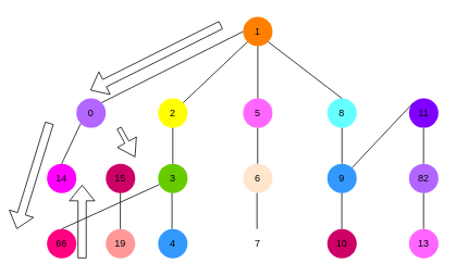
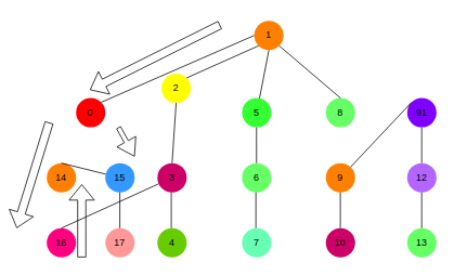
- <mxCell id="2" value="1" style="ellipse;whiteSpace=wrap;html=1;aspect=fixed;fillColor=#FF8000;strokeColor=none;" vertex="1" parent="1"><mxGeometry x="297" y="20" width="36" height="36" as="geometry" /></mxCell>
+ <mxCell id="2" value="1" style="ellipse;whiteSpace=wrap;html=1;aspect=fixed;fillColor=#FF8000;strokeColor=none;" vertex="1" parent="1"><mxGeometry x="312" y="25" width="36" height="36" as="geometry" /></mxCell>
- <mxCell id="7" value="0" style="ellipse;whiteSpace=wrap;html=1;aspect=fixed;fillColor=#b266ff;strokeColor=none;" vertex="1" parent="1"><mxGeometry x="93" y="120" width="36" height="36" as="geometry" /></mxCell>
+ <mxCell id="7" value="0" style="ellipse;whiteSpace=wrap;html=1;aspect=fixed;fillColor=#FF0000;strokeColor=none;" vertex="1" parent="1"><mxGeometry x="93" y="120" width="36" height="36" as="geometry" /></mxCell>
- <mxCell id="8" value="2" style="ellipse;whiteSpace=wrap;html=1;aspect=fixed;fillColor=#FFFF00;strokeColor=none;" vertex="1" parent="1"><mxGeometry x="193" y="120" width="36" height="36" as="geometry" /></mxCell>
+ <mxCell id="8" value="2" style="ellipse;whiteSpace=wrap;html=1;aspect=fixed;fillColor=#FFFF00;strokeColor=none;" vertex="1" parent="1"><mxGeometry x="198" y="90" width="36" height="36" as="geometry" /></mxCell>
- <mxCell id="3" value="5" style="ellipse;whiteSpace=wrap;html=1;aspect=fixed;fillColor=#ff66ff;strokeColor=none;" vertex="1" parent="1"><mxGeometry x="297" y="120" width="36" height="36" as="geometry" /></mxCell>
+ <mxCell id="3" value="5" style="ellipse;whiteSpace=wrap;html=1;aspect=fixed;fillColor=#33FF33;strokeColor=none;" vertex="1" parent="1"><mxGeometry x="297" y="120" width="36" height="36" as="geometry" /></mxCell>
- <mxCell id="4" value="8" style="ellipse;whiteSpace=wrap;html=1;aspect=fixed;fillColor=#66FFFF;strokeColor=none;" vertex="1" parent="1"><mxGeometry x="400" y="120" width="36" height="36" as="geometry" /></mxCell>
+ <mxCell id="4" value="8" style="ellipse;whiteSpace=wrap;html=1;aspect=fixed;fillColor=#66ff66;strokeColor=none;" vertex="1" parent="1"><mxGeometry x="400" y="120" width="36" height="36" as="geometry" /></mxCell>
- <mxCell id="5" value="11" style="ellipse;whiteSpace=wrap;html=1;aspect=fixed;fillColor=#7F00FF;strokeColor=none;" vertex="1" parent="1"><mxGeometry x="500" y="120" width="36" height="36" as="geometry" /></mxCell>
+ <mxCell id="5" value="91" style="ellipse;whiteSpace=wrap;html=1;aspect=fixed;fillColor=#7F00FF;strokeColor=none;" vertex="1" parent="1"><mxGeometry x="500" y="120" width="36" height="36" as="geometry" /></mxCell>
- <mxCell id="25" value="" style="endArrow=none;html=1;strokeColor=#000000;strokeWidth=1;entryX=0;entryY=1;entryDx=0;entryDy=0;exitX=0.5;exitY=0;exitDx=0;exitDy=0;" edge="1" parent="1" source="12" target="7"><mxGeometry width="50" height="50" relative="1" as="geometry"><mxPoint x="70" y="200" as="sourcePoint" /><mxPoint x="120" y="150" as="targetPoint" /></mxGeometry></mxCell>
+ <mxCell id="25" value="" style="endArrow=none;html=1;strokeColor=#000000;strokeWidth=1;exitX=0.5;exitY=0;exitDx=0;exitDy=0;" edge="1" parent="1" source="12" target="13"><mxGeometry width="50" height="50" relative="1" as="geometry"><mxPoint x="70" y="200" as="sourcePoint" /><mxPoint x="120" y="150" as="targetPoint" /></mxGeometry></mxCell>
- <mxCell id="29" value="" style="endArrow=none;html=1;strokeColor=#000000;strokeWidth=1;entryX=0.5;entryY=1;entryDx=0;entryDy=0;exitX=0.5;exitY=0;exitDx=0;exitDy=0;" edge="1" parent="1" source="10" target="4"><mxGeometry width="50" height="50" relative="1" as="geometry"><mxPoint x="314.8" y="200" as="sourcePoint" /><mxPoint x="314.8" y="156" as="targetPoint" /></mxGeometry></mxCell>
- <mxCell id="12" value="14" style="ellipse;whiteSpace=wrap;html=1;aspect=fixed;fillColor=#FF00FF;strokeColor=none;" vertex="1" parent="1"><mxGeometry x="57" y="200" width="36" height="36" as="geometry" /></mxCell>
+ <mxCell id="12" value="14" style="ellipse;whiteSpace=wrap;html=1;aspect=fixed;fillColor=#ff8000;strokeColor=none;" vertex="1" parent="1"><mxGeometry x="57" y="200" width="36" height="36" as="geometry" /></mxCell>
- <mxCell id="13" value="15" style="ellipse;whiteSpace=wrap;html=1;aspect=fixed;fillColor=#CC0066;strokeColor=none;" vertex="1" parent="1"><mxGeometry x="129" y="200" width="36" height="36" as="geometry" /></mxCell>
+ <mxCell id="13" value="15" style="ellipse;whiteSpace=wrap;html=1;aspect=fixed;fillColor=#3399ff;strokeColor=none;" vertex="1" parent="1"><mxGeometry x="129" y="200" width="36" height="36" as="geometry" /></mxCell>
- <mxCell id="9" value="3" style="ellipse;whiteSpace=wrap;html=1;aspect=fixed;fillColor=#66CC00;strokeColor=none;" vertex="1" parent="1"><mxGeometry x="193" y="200" width="36" height="36" as="geometry" /></mxCell>
+ <mxCell id="9" value="3" style="ellipse;whiteSpace=wrap;html=1;aspect=fixed;fillColor=#cc0066;strokeColor=none;" vertex="1" parent="1"><mxGeometry x="193" y="200" width="36" height="36" as="geometry" /></mxCell>
- <mxCell id="6" value="6" style="ellipse;whiteSpace=wrap;html=1;aspect=fixed;fillColor=#ffe6cc;strokeColor=none;" vertex="1" parent="1"><mxGeometry x="297" y="200" width="36" height="36" as="geometry" /></mxCell>
+ <mxCell id="6" value="6" style="ellipse;whiteSpace=wrap;html=1;aspect=fixed;fillColor=#66FF66;strokeColor=none;" vertex="1" parent="1"><mxGeometry x="297" y="200" width="36" height="36" as="geometry" /></mxCell>
- <mxCell id="10" value="9" style="ellipse;whiteSpace=wrap;html=1;aspect=fixed;fillColor=#3399FF;strokeColor=none;" vertex="1" parent="1"><mxGeometry x="400" y="200" width="36" height="36" as="geometry" /></mxCell>
+ <mxCell id="10" value="9" style="ellipse;whiteSpace=wrap;html=1;aspect=fixed;fillColor=#ff8000;strokeColor=none;" vertex="1" parent="1"><mxGeometry x="400" y="200" width="36" height="36" as="geometry" /></mxCell>
- <mxCell id="11" value="82" style="ellipse;whiteSpace=wrap;html=1;aspect=fixed;fillColor=#B266FF;strokeColor=none;" vertex="1" parent="1"><mxGeometry x="500" y="200" width="36" height="36" as="geometry" /></mxCell>
+ <mxCell id="11" value="12" style="ellipse;whiteSpace=wrap;html=1;aspect=fixed;fillColor=#B266FF;strokeColor=none;" vertex="1" parent="1"><mxGeometry x="500" y="200" width="36" height="36" as="geometry" /></mxCell>
- <mxCell id="18" value="66" style="ellipse;whiteSpace=wrap;html=1;aspect=fixed;fillColor=#FF0080;strokeColor=none;" vertex="1" parent="1"><mxGeometry x="57" y="280" width="36" height="36" as="geometry" /></mxCell>
+ <mxCell id="18" value="16" style="ellipse;whiteSpace=wrap;html=1;aspect=fixed;fillColor=#FF0080;strokeColor=none;" vertex="1" parent="1"><mxGeometry x="57" y="280" width="36" height="36" as="geometry" /></mxCell>
- <mxCell id="19" value="19" style="ellipse;whiteSpace=wrap;html=1;aspect=fixed;fillColor=#FF9999;strokeColor=none;" vertex="1" parent="1"><mxGeometry x="129" y="280" width="36" height="36" as="geometry" /></mxCell>
+ <mxCell id="19" value="17" style="ellipse;whiteSpace=wrap;html=1;aspect=fixed;fillColor=#FF9999;strokeColor=none;" vertex="1" parent="1"><mxGeometry x="129" y="280" width="36" height="36" as="geometry" /></mxCell>
- <mxCell id="15" value="4" style="ellipse;whiteSpace=wrap;html=1;aspect=fixed;fillColor=#3399ff;strokeColor=none;" vertex="1" parent="1"><mxGeometry x="193" y="280" width="36" height="36" as="geometry" /></mxCell>
+ <mxCell id="15" value="4" style="ellipse;whiteSpace=wrap;html=1;aspect=fixed;fillColor=#66CC00;strokeColor=none;" vertex="1" parent="1"><mxGeometry x="193" y="280" width="36" height="36" as="geometry" /></mxCell>
- <mxCell id="14" value="7" style="ellipse;whiteSpace=wrap;html=1;aspect=fixed;fillColor=#ffffff;strokeColor=none;" vertex="1" parent="1"><mxGeometry x="297" y="280" width="36" height="36" as="geometry" /></mxCell>
+ <mxCell id="14" value="7" style="ellipse;whiteSpace=wrap;html=1;aspect=fixed;fillColor=#66FFB3;strokeColor=none;" vertex="1" parent="1"><mxGeometry x="297" y="280" width="36" height="36" as="geometry" /></mxCell>
- <mxCell id="17" value="13" style="ellipse;whiteSpace=wrap;html=1;aspect=fixed;fillColor=#FF66FF;strokeColor=none;" vertex="1" parent="1"><mxGeometry x="500" y="280" width="36" height="36" as="geometry" /></mxCell>
+ <mxCell id="17" value="13" style="ellipse;whiteSpace=wrap;html=1;aspect=fixed;fillColor=#66ff66;strokeColor=none;" vertex="1" parent="1"><mxGeometry x="500" y="280" width="36" height="36" as="geometry" /></mxCell>
